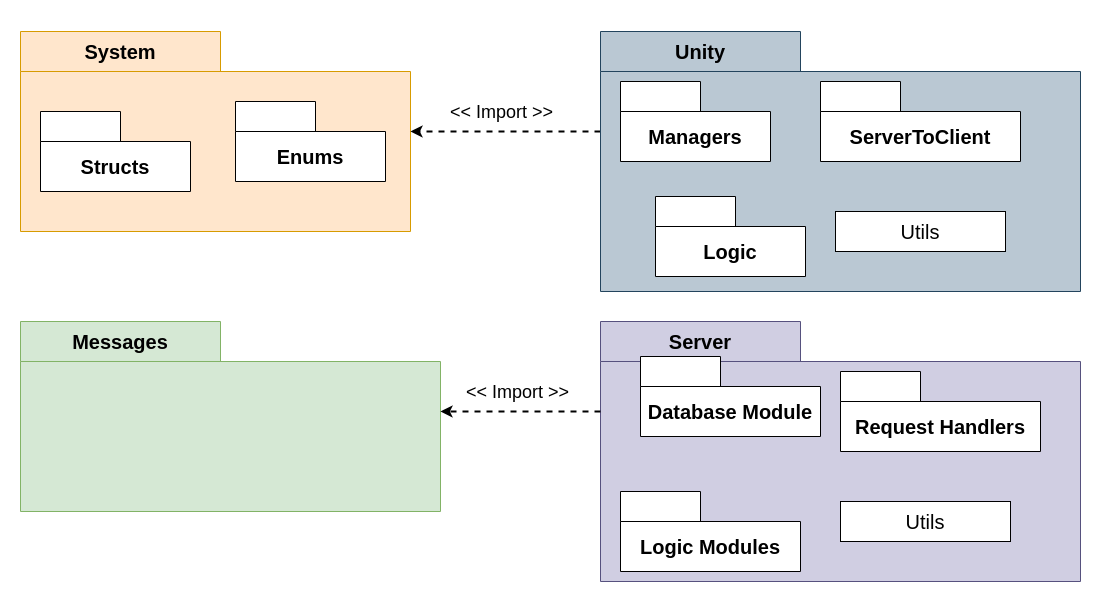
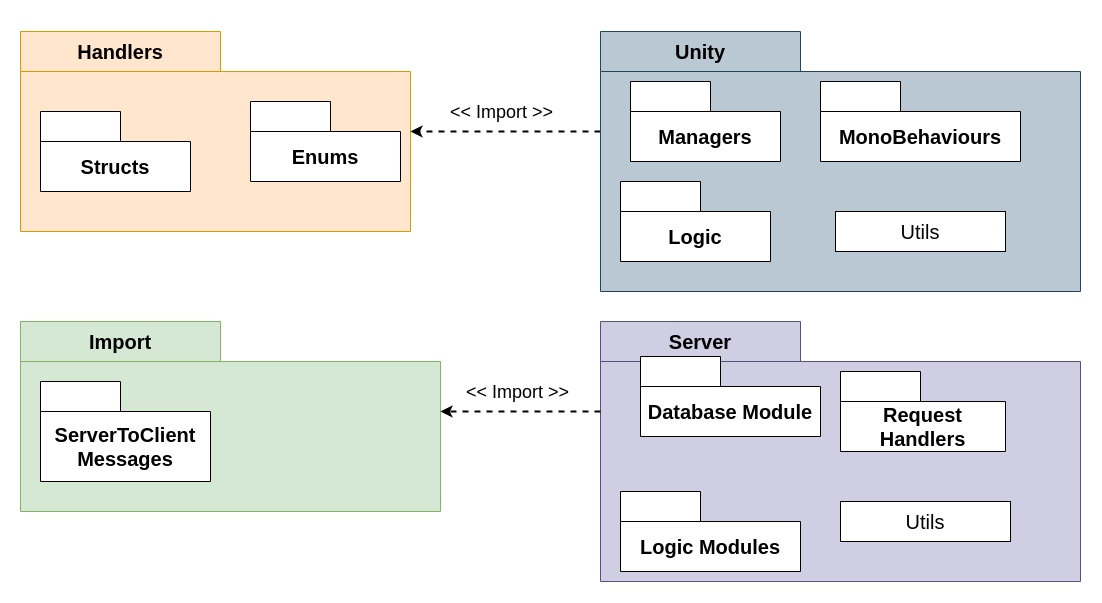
- <mxCell id="5" value="System" style="shape=folder;fontStyle=1;tabWidth=200;tabHeight=40;tabPosition=left;html=1;boundedLbl=1;labelInHeader=1;container=1;collapsible=0;recursiveResize=0;whiteSpace=wrap;fontSize=20;fillColor=#ffe6cc;strokeColor=#d79b00;" parent="1" vertex="1"><mxGeometry x="20" y="31" width="390" height="200" as="geometry" /></mxCell>
+ <mxCell id="5" value="Handlers" style="shape=folder;fontStyle=1;tabWidth=200;tabHeight=40;tabPosition=left;html=1;boundedLbl=1;labelInHeader=1;container=1;collapsible=0;recursiveResize=0;whiteSpace=wrap;fontSize=20;fillColor=#ffe6cc;strokeColor=#d79b00;" parent="1" vertex="1"><mxGeometry x="20" y="31" width="390" height="200" as="geometry" /></mxCell>
- <mxCell id="13" value="Managers" style="shape=folder;fontStyle=1;tabWidth=80;tabHeight=30;tabPosition=left;html=1;boundedLbl=1;whiteSpace=wrap;fontSize=20;" parent="12" vertex="1"><mxGeometry x="20" y="50" width="150" height="80" as="geometry" /></mxCell>
+ <mxCell id="13" value="Managers" style="shape=folder;fontStyle=1;tabWidth=80;tabHeight=30;tabPosition=left;html=1;boundedLbl=1;whiteSpace=wrap;fontSize=20;" parent="12" vertex="1"><mxGeometry x="30" y="50" width="150" height="80" as="geometry" /></mxCell>
- <mxCell id="14" value="ServerToClient" style="shape=folder;fontStyle=1;tabWidth=80;tabHeight=30;tabPosition=left;html=1;boundedLbl=1;whiteSpace=wrap;fontSize=20;" parent="12" vertex="1"><mxGeometry x="220" y="50" width="200" height="80" as="geometry" /></mxCell>
+ <mxCell id="14" value="MonoBehaviours" style="shape=folder;fontStyle=1;tabWidth=80;tabHeight=30;tabPosition=left;html=1;boundedLbl=1;whiteSpace=wrap;fontSize=20;" parent="12" vertex="1"><mxGeometry x="220" y="50" width="200" height="80" as="geometry" /></mxCell>
- <mxCell id="7" value="Enums" style="shape=folder;fontStyle=1;tabWidth=80;tabHeight=30;tabPosition=left;html=1;boundedLbl=1;whiteSpace=wrap;fontSize=20;" parent="5" vertex="1"><mxGeometry x="215" y="70" width="150" height="80" as="geometry" /></mxCell>
+ <mxCell id="7" value="Enums" style="shape=folder;fontStyle=1;tabWidth=80;tabHeight=30;tabPosition=left;html=1;boundedLbl=1;whiteSpace=wrap;fontSize=20;" parent="5" vertex="1"><mxGeometry x="230" y="70" width="150" height="80" as="geometry" /></mxCell>
- <mxCell id="15" value="Logic" style="shape=folder;fontStyle=1;tabWidth=80;tabHeight=30;tabPosition=left;html=1;boundedLbl=1;whiteSpace=wrap;fontSize=20;" parent="12" vertex="1"><mxGeometry x="55" y="165" width="150" height="80" as="geometry" /></mxCell>
+ <mxCell id="15" value="Logic" style="shape=folder;fontStyle=1;tabWidth=80;tabHeight=30;tabPosition=left;html=1;boundedLbl=1;whiteSpace=wrap;fontSize=20;" parent="12" vertex="1"><mxGeometry x="20" y="150" width="150" height="80" as="geometry" /></mxCell>
- <mxCell id="8" value="Messages" style="shape=folder;fontStyle=1;tabWidth=200;tabHeight=40;tabPosition=left;html=1;boundedLbl=1;labelInHeader=1;container=1;collapsible=0;recursiveResize=0;whiteSpace=wrap;fontSize=20;fillColor=#d5e8d4;strokeColor=#82b366;" parent="1" vertex="1"><mxGeometry x="20" y="321" width="420" height="190" as="geometry" /></mxCell>
+ <mxCell id="8" value="Import" style="shape=folder;fontStyle=1;tabWidth=200;tabHeight=40;tabPosition=left;html=1;boundedLbl=1;labelInHeader=1;container=1;collapsible=0;recursiveResize=0;whiteSpace=wrap;fontSize=20;fillColor=#d5e8d4;strokeColor=#82b366;" parent="1" vertex="1"><mxGeometry x="20" y="321" width="420" height="190" as="geometry" /></mxCell>
- <mxCell id="19" value="Request Handlers" style="shape=folder;fontStyle=1;tabWidth=80;tabHeight=30;tabPosition=left;html=1;boundedLbl=1;whiteSpace=wrap;fontSize=20;" vertex="1" parent="17"><mxGeometry x="240" y="50" width="200" height="80" as="geometry" /></mxCell>
+ <mxCell id="19" value="Request Handlers" style="shape=folder;fontStyle=1;tabWidth=80;tabHeight=30;tabPosition=left;html=1;boundedLbl=1;whiteSpace=wrap;fontSize=20;" vertex="1" parent="17"><mxGeometry x="240" y="50" width="165" height="80" as="geometry" /></mxCell>
+ <mxCell id="9" value="ServerToClient&lt;div&gt;Messages&lt;/div&gt;" style="shape=folder;fontStyle=1;tabWidth=80;tabHeight=30;tabPosition=left;html=1;boundedLbl=1;whiteSpace=wrap;fontSize=20;" parent="8" vertex="1"><mxGeometry x="20" y="60" width="170" height="100" as="geometry" /></mxCell>
